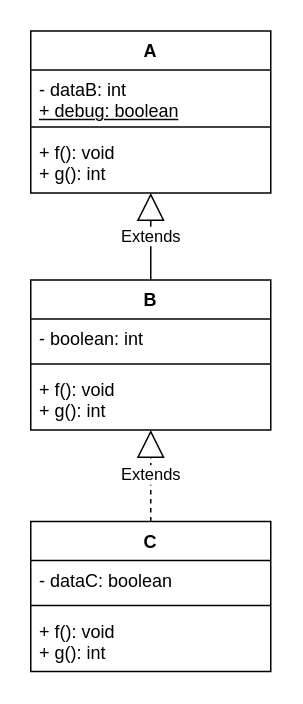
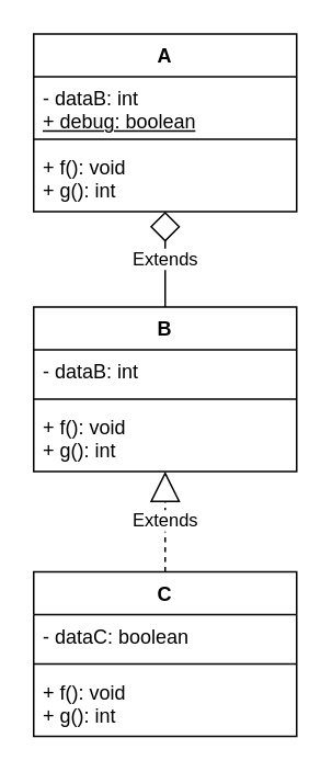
- <mxCell id="14" value="Extends" style="endArrow=block;endSize=16;endFill=0;html=1;" edge="1" parent="1" source="2" target="10"><mxGeometry width="160" relative="1" as="geometry"><mxPoint x="-60" y="140" as="sourcePoint" /><mxPoint x="100" y="140" as="targetPoint" /></mxGeometry></mxCell>
+ <mxCell id="14" value="Extends" style="endArrow=diamond;endSize=16;endFill=0;html=1;" edge="1" parent="1" source="2" target="10"><mxGeometry width="160" relative="1" as="geometry"><mxPoint x="-60" y="140" as="sourcePoint" /><mxPoint x="100" y="140" as="targetPoint" /></mxGeometry></mxCell>
- <mxCell id="3" value="- boolean: int" style="text;strokeColor=none;fillColor=none;align=left;verticalAlign=top;spacingLeft=4;spacingRight=4;overflow=hidden;rotatable=0;points=[[0,0.5],[1,0.5]];portConstraint=eastwest;" vertex="1" parent="2"><mxGeometry y="26" width="160" height="26" as="geometry" /></mxCell>
+ <mxCell id="3" value="- dataB: int" style="text;strokeColor=none;fillColor=none;align=left;verticalAlign=top;spacingLeft=4;spacingRight=4;overflow=hidden;rotatable=0;points=[[0,0.5],[1,0.5]];portConstraint=eastwest;" vertex="1" parent="2"><mxGeometry y="26" width="160" height="26" as="geometry" /></mxCell>
